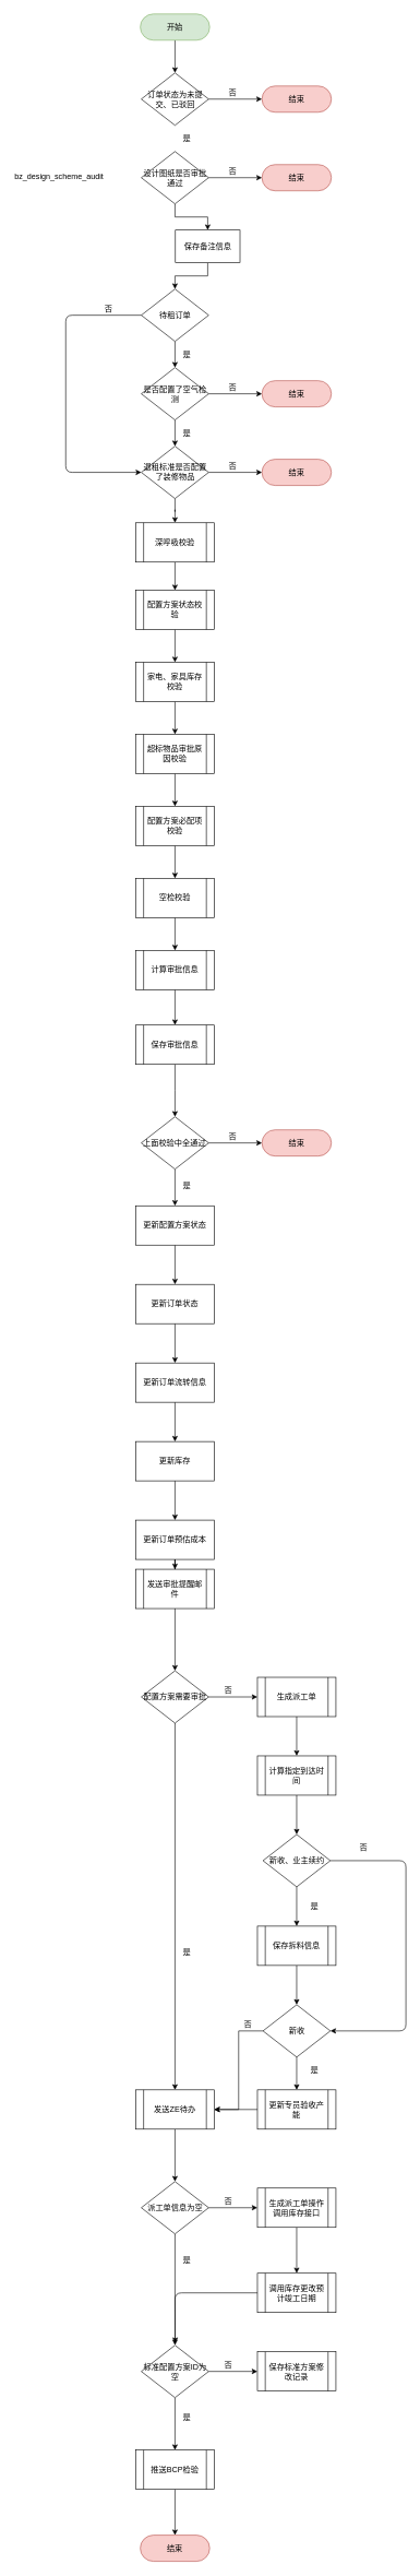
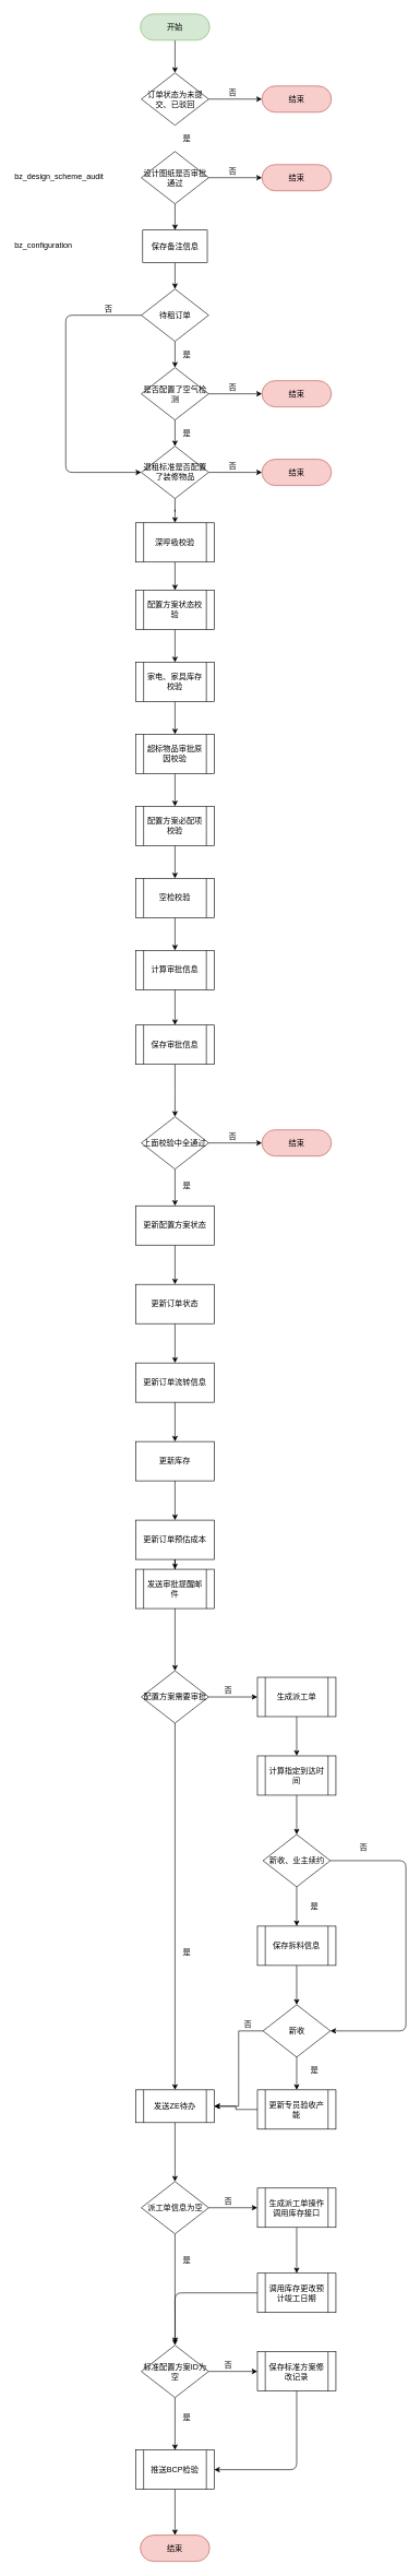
+ <mxCell id="17" value="bz_configuration" style="text;html=1;" vertex="1" parent="1"><mxGeometry x="20" y="360" width="170" height="30" as="geometry" /></mxCell>
- <mxCell id="15" value="保存备注信息" style="rounded=0;whiteSpace=wrap;html=1;" vertex="1" parent="1"><mxGeometry x="267.62" y="350" width="98.75" height="50" as="geometry" /></mxCell>
+ <mxCell id="15" value="保存备注信息" style="rounded=0;whiteSpace=wrap;html=1;" vertex="1" parent="1"><mxGeometry x="217.62" y="350" width="98.75" height="50" as="geometry" /></mxCell>
- <mxCell id="85" value="发送ZE待办" style="shape=process;whiteSpace=wrap;html=1;backgroundOutline=1;" vertex="1" parent="1"><mxGeometry x="207" y="3190" width="120" height="60" as="geometry" /></mxCell>
+ <mxCell id="85" value="发送ZE待办" style="shape=process;whiteSpace=wrap;html=1;backgroundOutline=1;" vertex="1" parent="1"><mxGeometry x="207" y="3190" width="120" height="50" as="geometry" /></mxCell>
+ <mxCell id="111" value="" style="endArrow=classic;html=1;exitX=0.5;exitY=1;exitDx=0;exitDy=0;entryX=1;entryY=0.5;entryDx=0;entryDy=0;" edge="1" parent="1" source="102" target="104"><mxGeometry width="50" height="50" relative="1" as="geometry"><mxPoint x="430" y="3770" as="sourcePoint" /><mxPoint x="480" y="3720" as="targetPoint" /><Array as="points"><mxPoint x="453" y="3770" /></Array></mxGeometry></mxCell>
